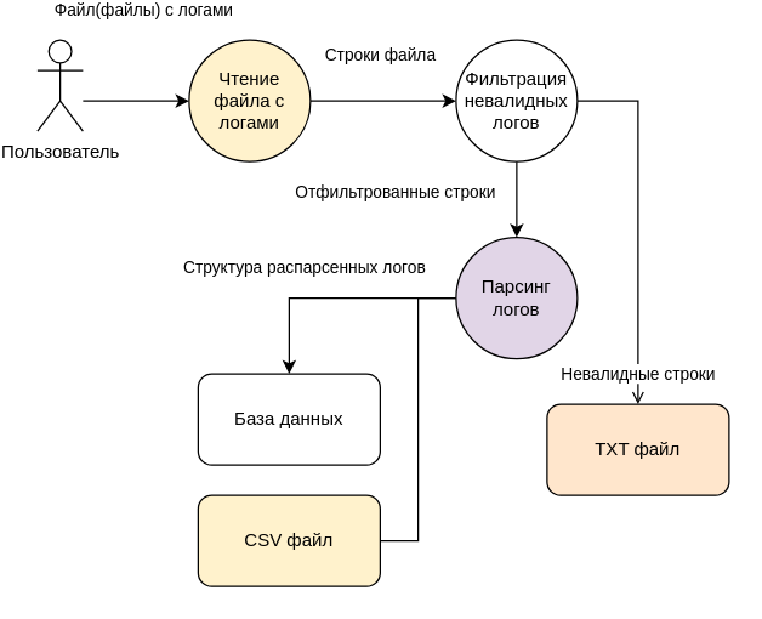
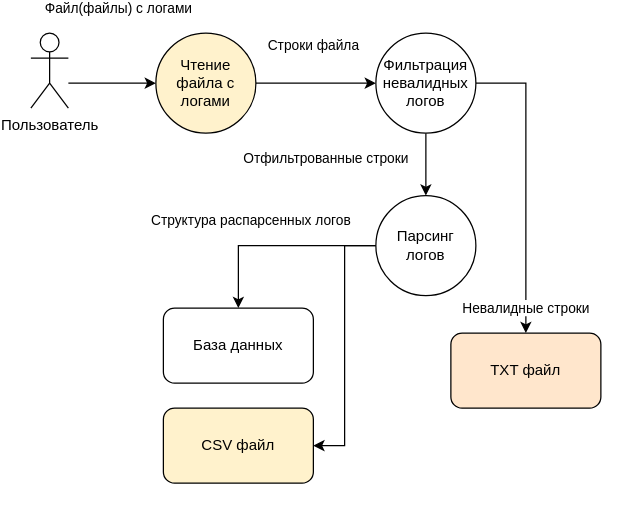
- <mxCell id="11" value="Парсинг логов" style="ellipse;whiteSpace=wrap;html=1;aspect=fixed;fillColor=#e1d5e7;" parent="1" vertex="1"><mxGeometry x="296" y="150" width="80" height="80" as="geometry" /></mxCell>
+ <mxCell id="11" value="Парсинг логов" style="ellipse;whiteSpace=wrap;html=1;aspect=fixed;" parent="1" vertex="1"><mxGeometry x="296" y="150" width="80" height="80" as="geometry" /></mxCell>
- <mxCell id="6" value="Невалидные строки" style="edgeStyle=orthogonalEdgeStyle;rounded=0;orthogonalLoop=1;jettySize=auto;html=1;exitX=1;exitY=0.5;exitDx=0;exitDy=0;entryX=0.5;entryY=0;entryDx=0;entryDy=0;endArrow=open;" parent="1" source="7" target="13" edge="1"><mxGeometry x="0.833" relative="1" as="geometry"><mxPoint as="offset" /></mxGeometry></mxCell>
+ <mxCell id="6" value="Невалидные строки" style="edgeStyle=orthogonalEdgeStyle;rounded=0;orthogonalLoop=1;jettySize=auto;html=1;exitX=1;exitY=0.5;exitDx=0;exitDy=0;entryX=0.5;entryY=0;entryDx=0;entryDy=0;" parent="1" source="7" target="13" edge="1"><mxGeometry x="0.833" relative="1" as="geometry"><mxPoint as="offset" /></mxGeometry></mxCell>
- <mxCell id="10" style="edgeStyle=orthogonalEdgeStyle;rounded=0;orthogonalLoop=1;jettySize=auto;html=1;exitX=0;exitY=0.5;exitDx=0;exitDy=0;entryX=1;entryY=0.5;entryDx=0;entryDy=0;endArrow=none;" parent="1" source="11" target="12" edge="1"><mxGeometry relative="1" as="geometry" /></mxCell>
+ <mxCell id="10" style="edgeStyle=orthogonalEdgeStyle;rounded=0;orthogonalLoop=1;jettySize=auto;html=1;exitX=0;exitY=0.5;exitDx=0;exitDy=0;entryX=1;entryY=0.5;entryDx=0;entryDy=0;" parent="1" source="11" target="12" edge="1"><mxGeometry relative="1" as="geometry" /></mxCell>
